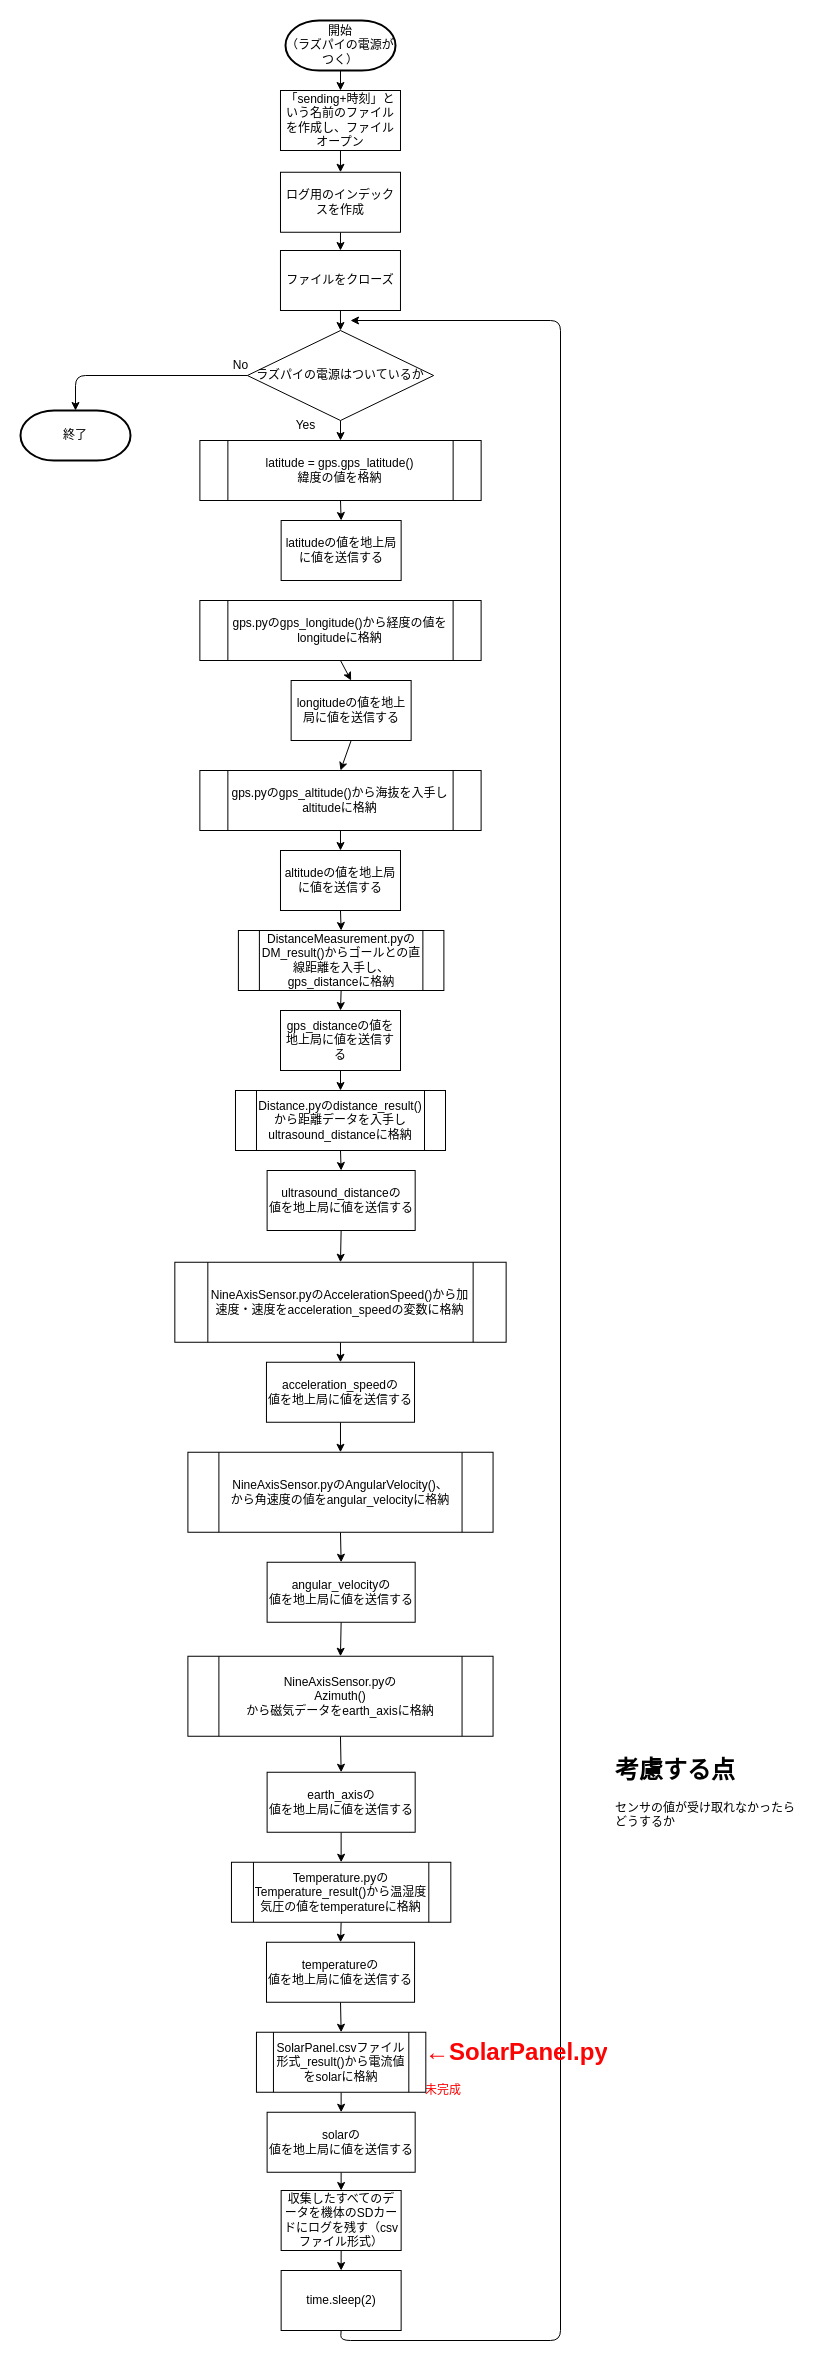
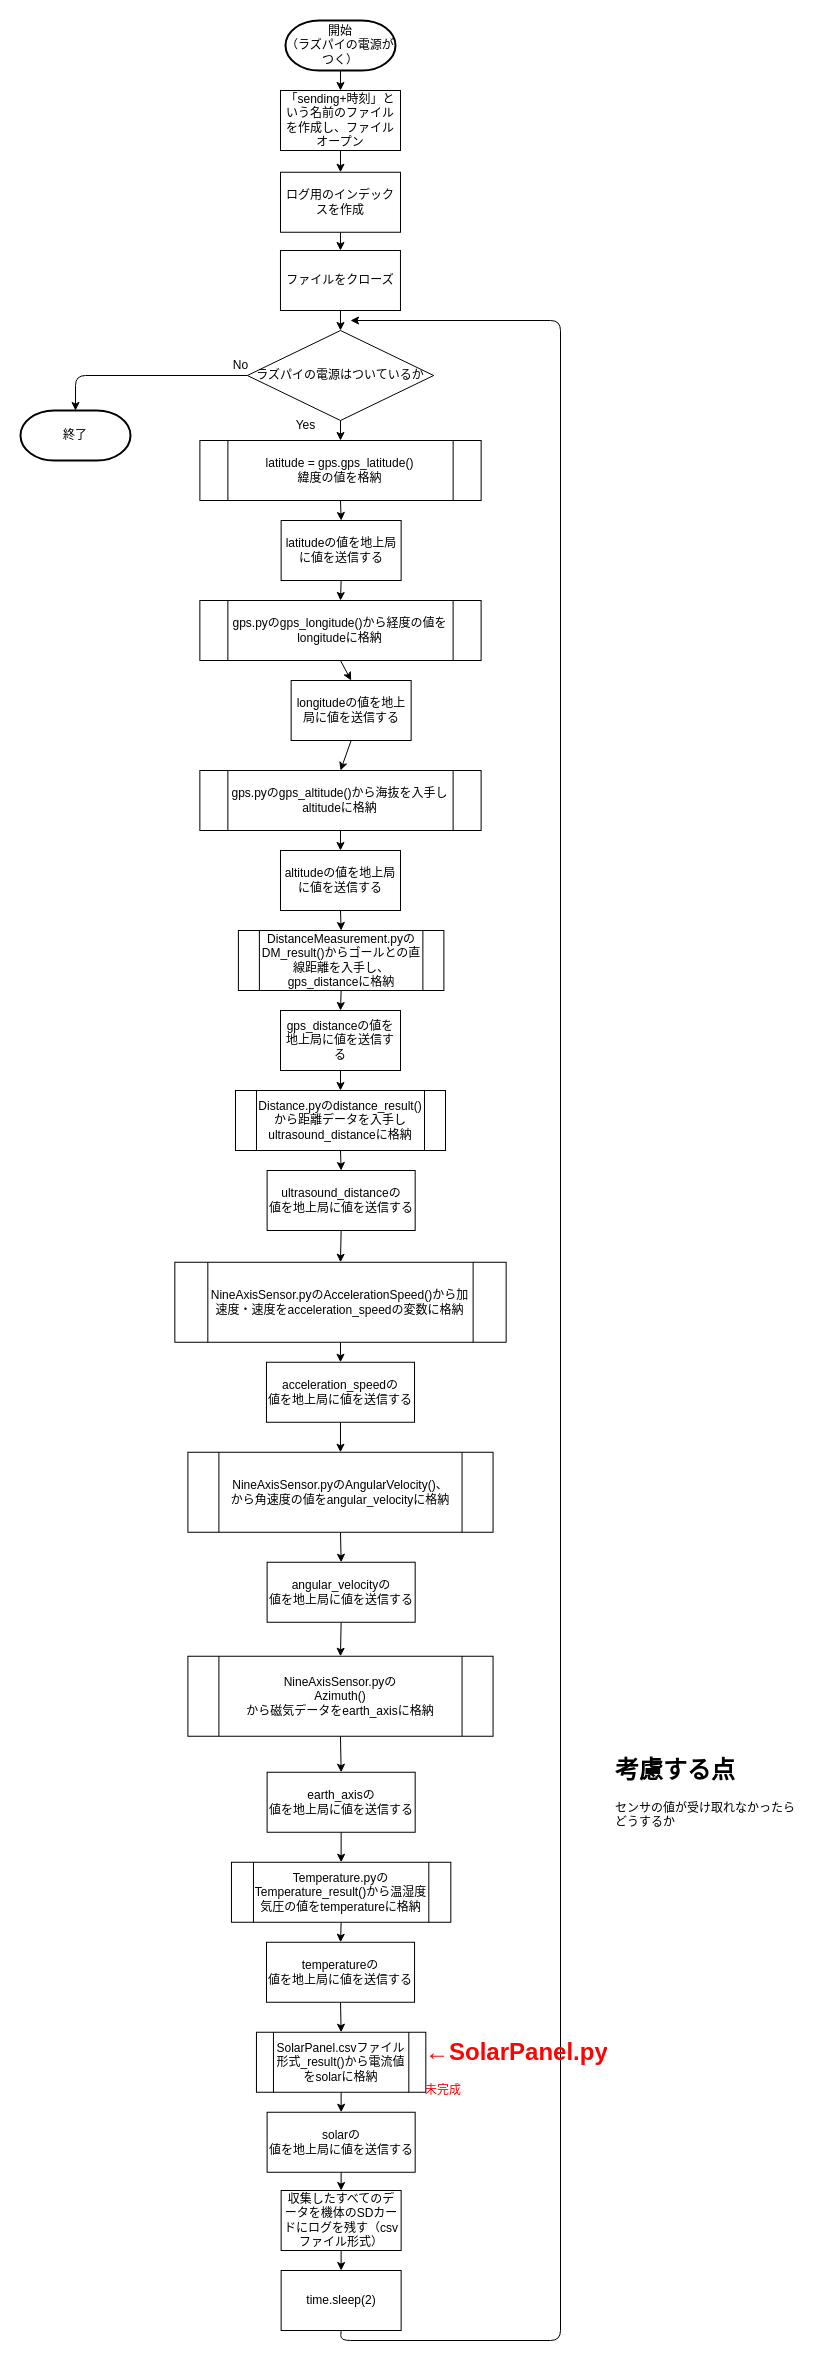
+ <mxCell id="28" style="edgeStyle=none;html=1;exitX=0.5;exitY=1;exitDx=0;exitDy=0;entryX=0.5;entryY=0;entryDx=0;entryDy=0;" parent="1" source="29" target="31" edge="1"><mxGeometry relative="1" as="geometry" /></mxCell>
